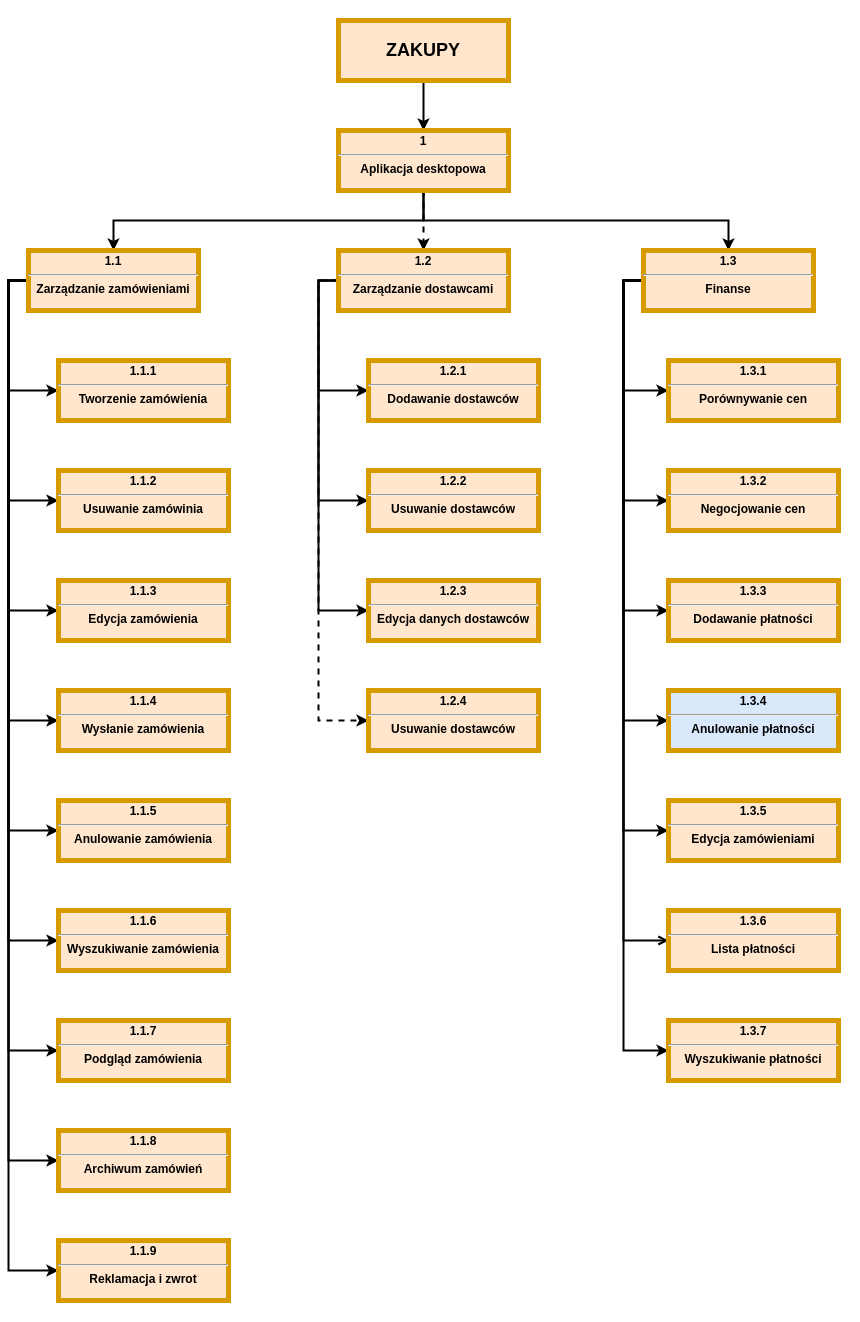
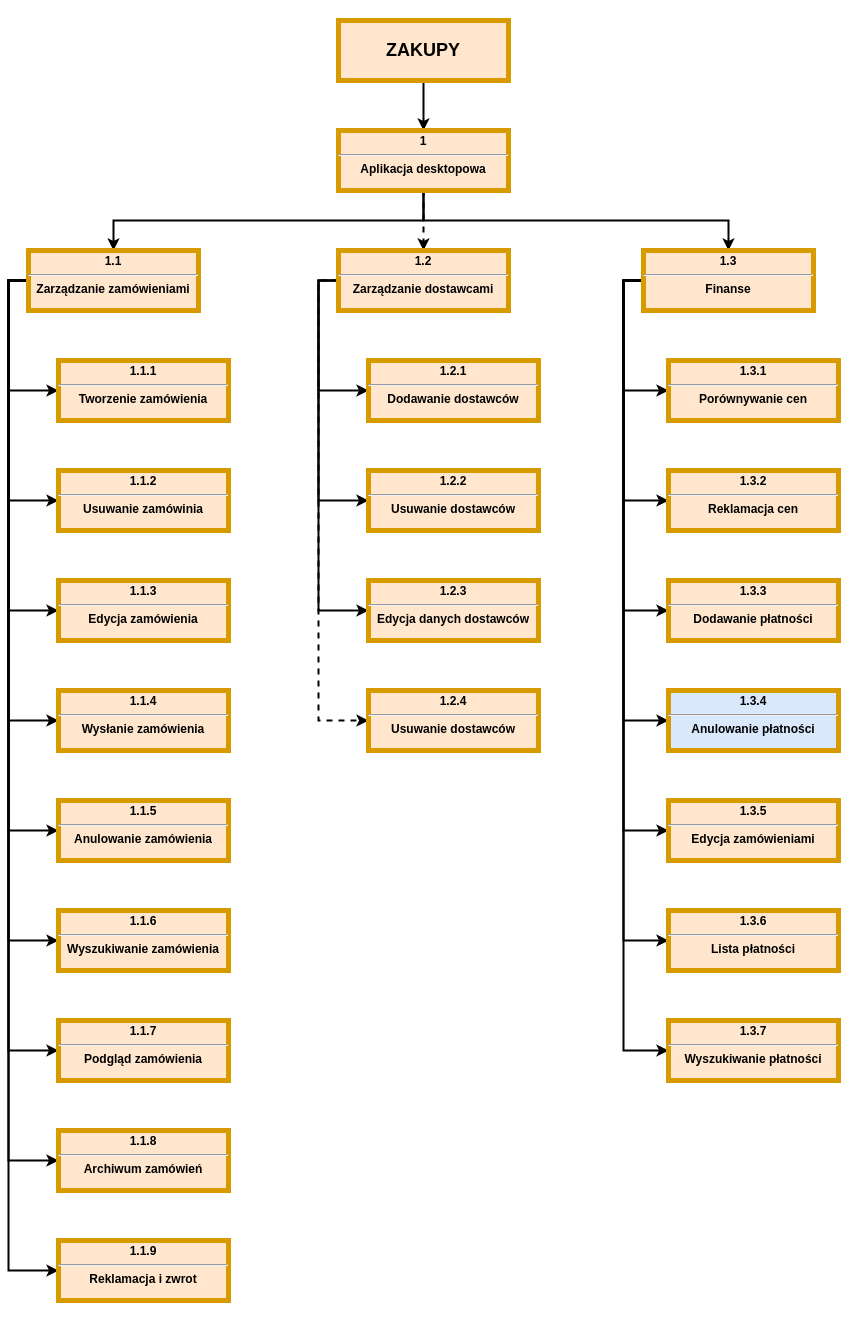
- <mxCell id="44" value="&lt;p style=&quot;margin: 4px 0px 0px; text-align: center; font-size: 12px;&quot;&gt;&lt;span style=&quot;font-size: 12px;&quot;&gt;1.3.2&lt;/span&gt;&lt;/p&gt;&lt;hr style=&quot;font-size: 12px;&quot;&gt;&lt;div style=&quot;text-align: center; height: 2px; font-size: 12px;&quot;&gt;Negocjowanie cen&lt;/div&gt;" style="verticalAlign=top;align=left;overflow=fill;fontSize=12;fontFamily=Helvetica;html=1;whiteSpace=wrap;fillColor=#ffe6cc;strokeColor=#d79b00;strokeWidth=5;fontStyle=1" vertex="1" parent="1"><mxGeometry x="660" y="470" width="170" height="60" as="geometry" /></mxCell>
+ <mxCell id="44" value="&lt;p style=&quot;margin: 4px 0px 0px; text-align: center; font-size: 12px;&quot;&gt;&lt;span style=&quot;font-size: 12px;&quot;&gt;1.3.2&lt;/span&gt;&lt;/p&gt;&lt;hr style=&quot;font-size: 12px;&quot;&gt;&lt;div style=&quot;text-align: center; height: 2px; font-size: 12px;&quot;&gt;Reklamacja cen&lt;/div&gt;" style="verticalAlign=top;align=left;overflow=fill;fontSize=12;fontFamily=Helvetica;html=1;whiteSpace=wrap;fillColor=#ffe6cc;strokeColor=#d79b00;strokeWidth=5;fontStyle=1" vertex="1" parent="1"><mxGeometry x="660" y="470" width="170" height="60" as="geometry" /></mxCell>
- <mxCell id="13" style="edgeStyle=orthogonalEdgeStyle;rounded=0;orthogonalLoop=1;jettySize=auto;html=1;exitX=0;exitY=0.5;exitDx=0;exitDy=0;entryX=0;entryY=0.5;entryDx=0;entryDy=0;strokeWidth=2;endArrow=open;" edge="1" parent="1" source="15" target="49"><mxGeometry relative="1" as="geometry" /></mxCell>
+ <mxCell id="13" style="edgeStyle=orthogonalEdgeStyle;rounded=0;orthogonalLoop=1;jettySize=auto;html=1;exitX=0;exitY=0.5;exitDx=0;exitDy=0;entryX=0;entryY=0.5;entryDx=0;entryDy=0;strokeWidth=2;" edge="1" parent="1" source="15" target="49"><mxGeometry relative="1" as="geometry" /></mxCell>
